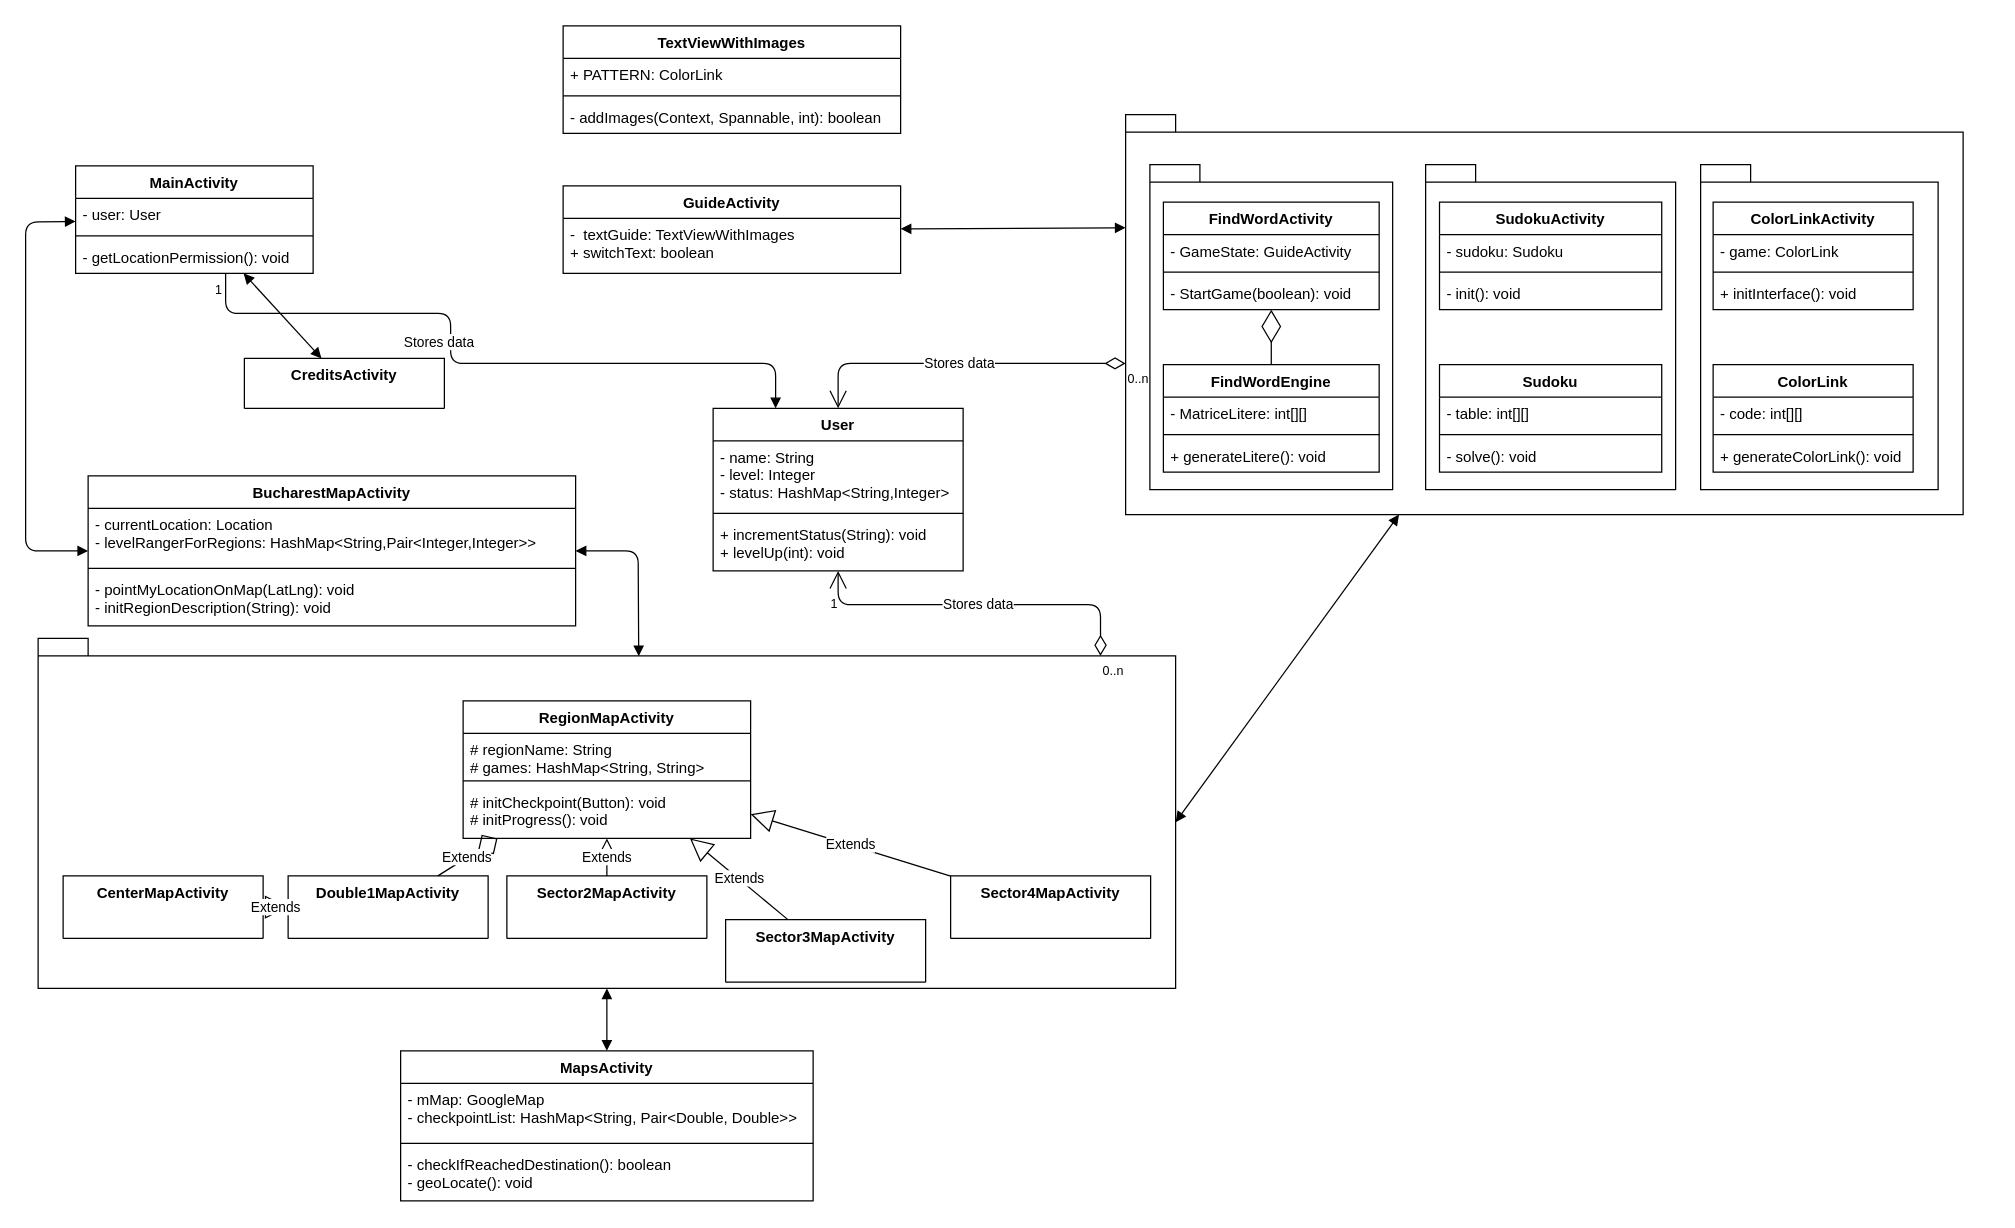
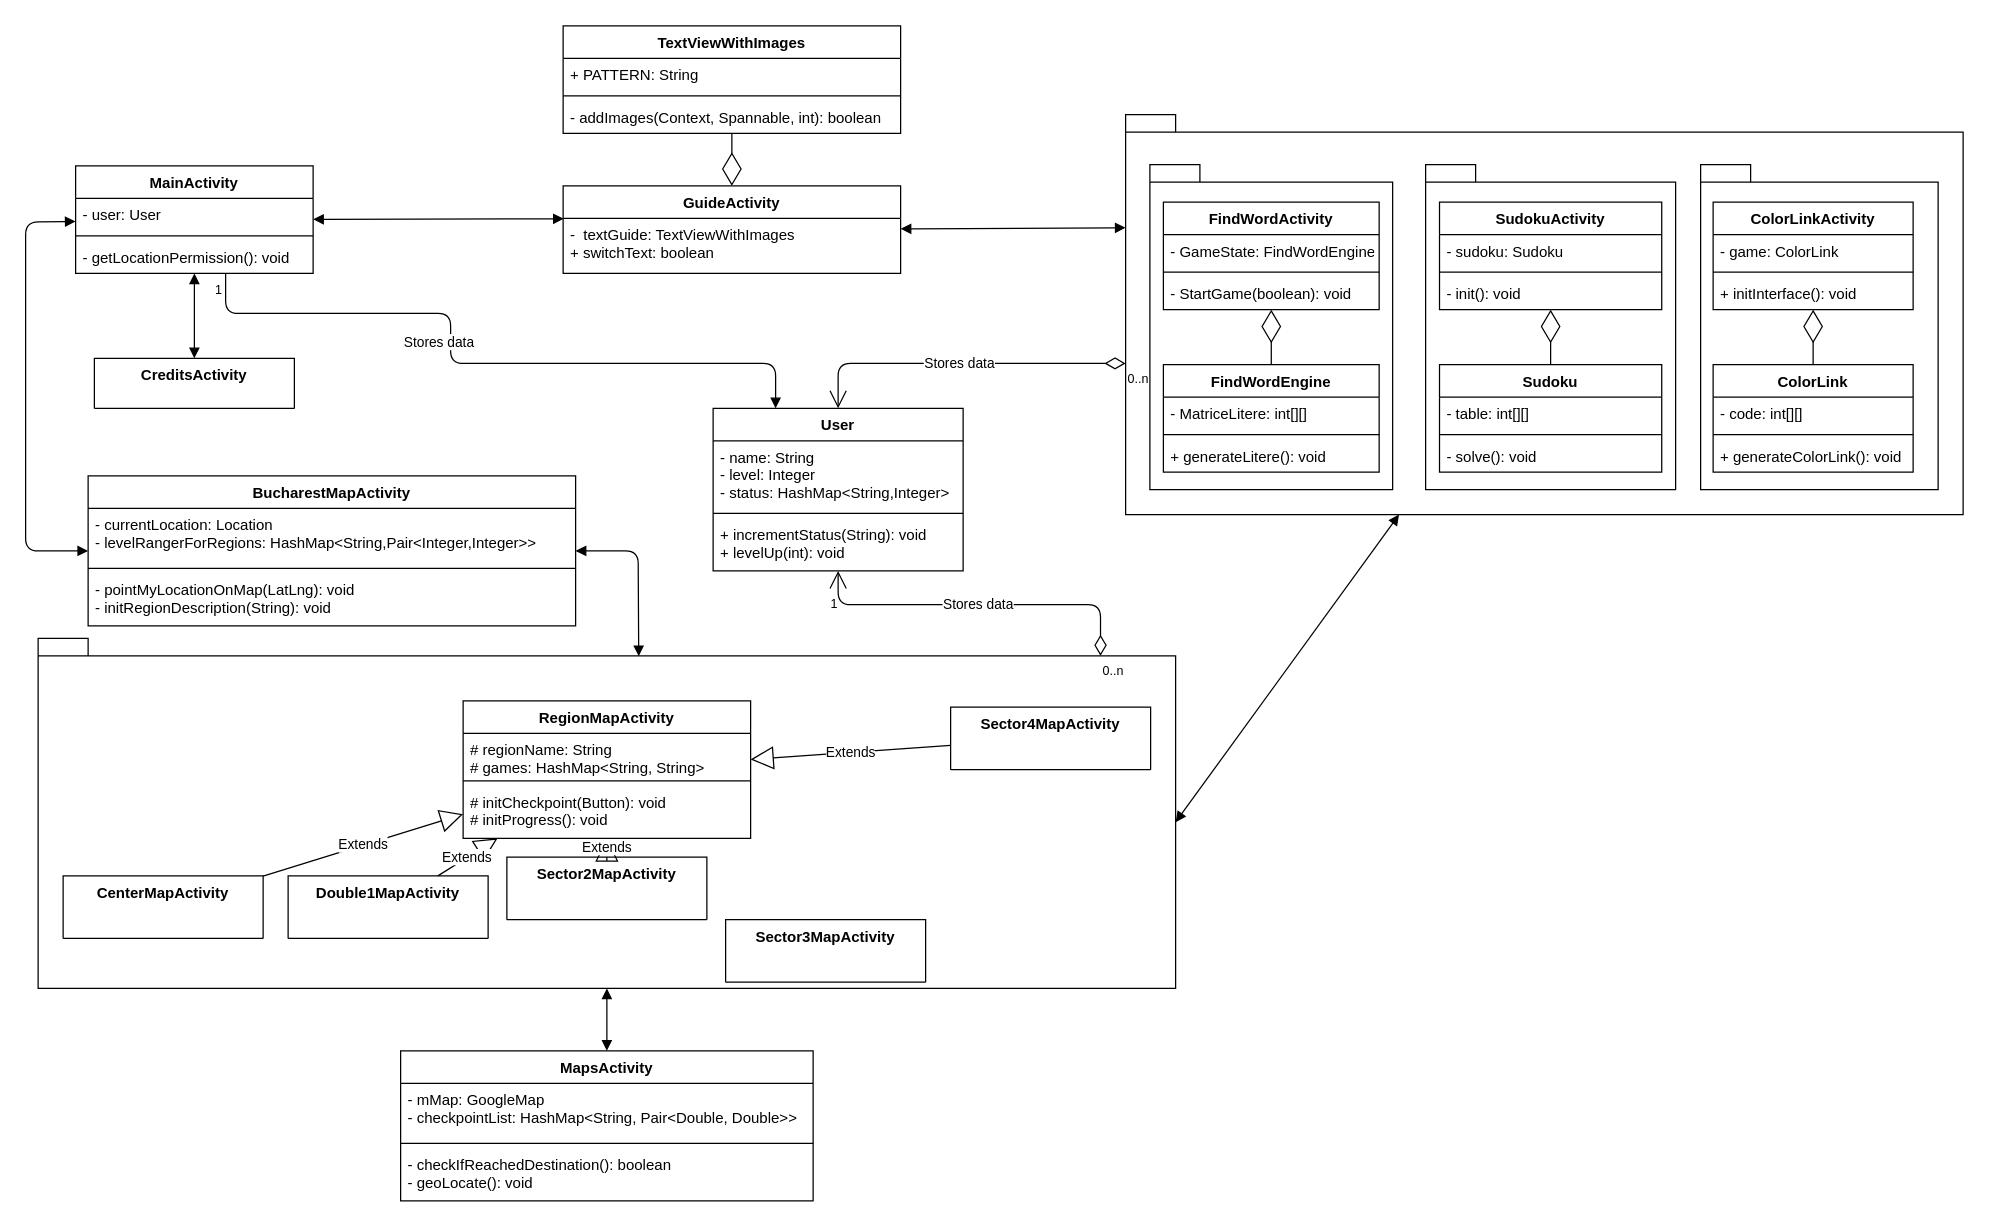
- <mxCell id="44" value="+ PATTERN: ColorLink" style="text;align=left;verticalAlign=top;spacingLeft=4;spacingRight=4;overflow=hidden;rotatable=0;points=[[0,0.5],[1,0.5]];portConstraint=eastwest;" vertex="1" parent="43"><mxGeometry y="26" width="270" height="26" as="geometry" /></mxCell>
+ <mxCell id="44" value="+ PATTERN: String" style="text;align=left;verticalAlign=top;spacingLeft=4;spacingRight=4;overflow=hidden;rotatable=0;points=[[0,0.5],[1,0.5]];portConstraint=eastwest;" vertex="1" parent="43"><mxGeometry y="26" width="270" height="26" as="geometry" /></mxCell>
+ <mxCell id="40" value="" style="endArrow=diamondThin;endFill=0;endSize=24;html=1;" edge="1" parent="1" source="43" target="41"><mxGeometry width="160" relative="1" as="geometry"><mxPoint x="390" y="528" as="sourcePoint" /><mxPoint x="440" y="564" as="targetPoint" /></mxGeometry></mxCell>
+ <mxCell id="87" value="" style="endArrow=block;startArrow=block;endFill=1;startFill=1;html=1;entryX=0.002;entryY=0.376;entryDx=0;entryDy=0;entryPerimeter=0;" edge="1" parent="1" source="72" target="41"><mxGeometry width="160" relative="1" as="geometry"><mxPoint x="150" y="206" as="sourcePoint" /><mxPoint x="460" y="187" as="targetPoint" /></mxGeometry></mxCell>
- <mxCell id="8" value="- GameState: GuideActivity" style="text;align=left;verticalAlign=top;spacingLeft=4;spacingRight=4;overflow=hidden;rotatable=0;points=[[0,0.5],[1,0.5]];portConstraint=eastwest;" vertex="1" parent="7"><mxGeometry y="26" width="172.625" height="26" as="geometry" /></mxCell>
+ <mxCell id="8" value="- GameState: FindWordEngine" style="text;align=left;verticalAlign=top;spacingLeft=4;spacingRight=4;overflow=hidden;rotatable=0;points=[[0,0.5],[1,0.5]];portConstraint=eastwest;" vertex="1" parent="7"><mxGeometry y="26" width="172.625" height="26" as="geometry" /></mxCell>
+ <mxCell id="39" value="" style="endArrow=diamondThin;endFill=0;endSize=24;html=1;exitX=0.5;exitY=0;exitDx=0;exitDy=0;" edge="1" parent="28" source="30" target="38"><mxGeometry width="160" relative="1" as="geometry"><mxPoint x="99.444" y="204" as="sourcePoint" /><mxPoint x="588.889" y="130" as="targetPoint" /></mxGeometry></mxCell>
+ <mxCell id="27" value="" style="endArrow=diamondThin;endFill=0;endSize=24;html=1;exitX=0.5;exitY=0;exitDx=0;exitDy=0;" edge="1" parent="17" source="23" target="22"><mxGeometry width="160" relative="1" as="geometry"><mxPoint x="240" y="208" as="sourcePoint" /><mxPoint x="240" y="164" as="targetPoint" /></mxGeometry></mxCell>
- <mxCell id="47" value="CreditsActivity" style="swimlane;fontStyle=1;align=center;verticalAlign=top;childLayout=stackLayout;horizontal=1;startSize=80;horizontalStack=0;resizeParent=1;resizeParentMax=0;resizeLast=0;collapsible=1;marginBottom=0;swimlaneFillColor=none;rounded=0;shadow=0;glass=0;comic=0;" vertex="1" parent="1"><mxGeometry x="195" y="286" width="160" height="40" as="geometry" /></mxCell>
+ <mxCell id="47" value="CreditsActivity" style="swimlane;fontStyle=1;align=center;verticalAlign=top;childLayout=stackLayout;horizontal=1;startSize=80;horizontalStack=0;resizeParent=1;resizeParentMax=0;resizeLast=0;collapsible=1;marginBottom=0;swimlaneFillColor=none;rounded=0;shadow=0;glass=0;comic=0;" vertex="1" parent="1"><mxGeometry x="75" y="286" width="160" height="40" as="geometry" /></mxCell>
- <mxCell id="59" value="Extends" style="endArrow=diamond;endSize=16;endFill=0;html=1;" edge="1" parent="48" source="58" target="50"><mxGeometry width="160" relative="1" as="geometry"><mxPoint x="-180" y="459.036" as="sourcePoint" /><mxPoint x="-30" y="430.004" as="targetPoint" /></mxGeometry></mxCell>
+ <mxCell id="59" value="Extends" style="endArrow=block;endSize=16;endFill=0;html=1;" edge="1" parent="48" source="58" target="50"><mxGeometry width="160" relative="1" as="geometry"><mxPoint x="-180" y="459.036" as="sourcePoint" /><mxPoint x="-30" y="430.004" as="targetPoint" /></mxGeometry></mxCell>
- <mxCell id="55" value="Extends" style="endArrow=block;endSize=16;endFill=0;html=1;" edge="1" parent="48" source="54" target="50"><mxGeometry width="160" relative="1" as="geometry"><mxPoint x="99.996" y="-10" as="sourcePoint" /><mxPoint x="321.424" y="205" as="targetPoint" /></mxGeometry></mxCell>
- <mxCell id="61" value="Extends" style="endArrow=block;endSize=16;endFill=0;html=1;" edge="1" parent="48" source="60" target="58"><mxGeometry width="160" relative="1" as="geometry"><mxPoint x="-240" y="480" as="sourcePoint" /><mxPoint x="-80" y="480" as="targetPoint" /></mxGeometry></mxCell>
+ <mxCell id="61" value="Extends" style="endArrow=block;endSize=16;endFill=0;html=1;" edge="1" parent="48" source="60" target="50"><mxGeometry width="160" relative="1" as="geometry"><mxPoint x="-240" y="480" as="sourcePoint" /><mxPoint x="-80" y="480" as="targetPoint" /></mxGeometry></mxCell>
- <mxCell id="56" value="Sector2MapActivity" style="swimlane;fontStyle=1;align=center;verticalAlign=top;childLayout=stackLayout;horizontal=1;startSize=52;horizontalStack=0;resizeParent=1;resizeParentMax=0;resizeLast=0;collapsible=1;marginBottom=0;swimlaneFillColor=none;rounded=0;shadow=0;glass=0;comic=0;" vertex="1" parent="48"><mxGeometry x="375" y="190" width="160" height="50" as="geometry" /></mxCell>
+ <mxCell id="56" value="Sector2MapActivity" style="swimlane;fontStyle=1;align=center;verticalAlign=top;childLayout=stackLayout;horizontal=1;startSize=52;horizontalStack=0;resizeParent=1;resizeParentMax=0;resizeLast=0;collapsible=1;marginBottom=0;swimlaneFillColor=none;rounded=0;shadow=0;glass=0;comic=0;" vertex="1" parent="48"><mxGeometry x="375" y="175" width="160" height="50" as="geometry" /></mxCell>
- <mxCell id="62" value="Sector4MapActivity" style="swimlane;fontStyle=1;align=center;verticalAlign=top;childLayout=stackLayout;horizontal=1;startSize=50;horizontalStack=0;resizeParent=1;resizeParentMax=0;resizeLast=0;collapsible=1;marginBottom=0;swimlaneFillColor=none;rounded=0;shadow=0;glass=0;comic=0;" vertex="1" parent="48"><mxGeometry x="730" y="190" width="160" height="50" as="geometry" /></mxCell>
+ <mxCell id="62" value="Sector4MapActivity" style="swimlane;fontStyle=1;align=center;verticalAlign=top;childLayout=stackLayout;horizontal=1;startSize=50;horizontalStack=0;resizeParent=1;resizeParentMax=0;resizeLast=0;collapsible=1;marginBottom=0;swimlaneFillColor=none;rounded=0;shadow=0;glass=0;comic=0;" vertex="1" parent="48"><mxGeometry x="730" y="55" width="160" height="50" as="geometry" /></mxCell>
